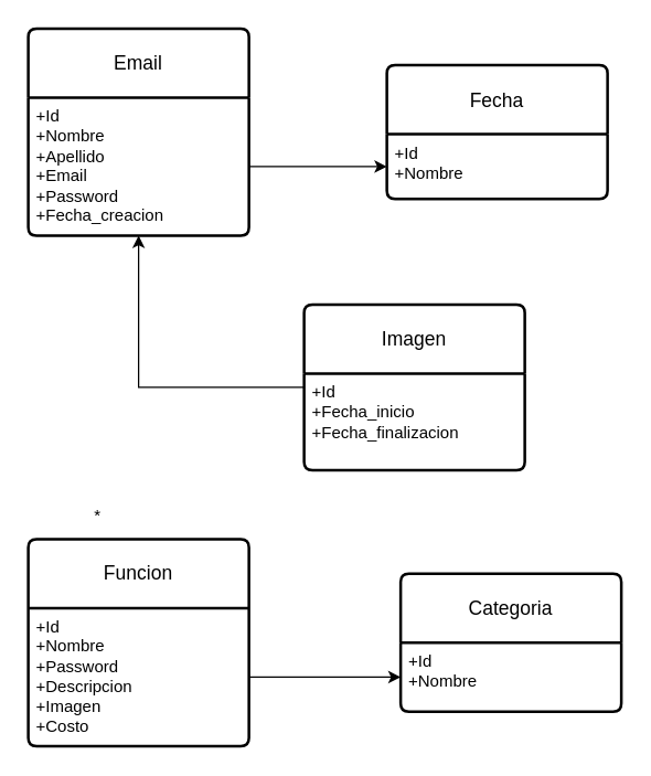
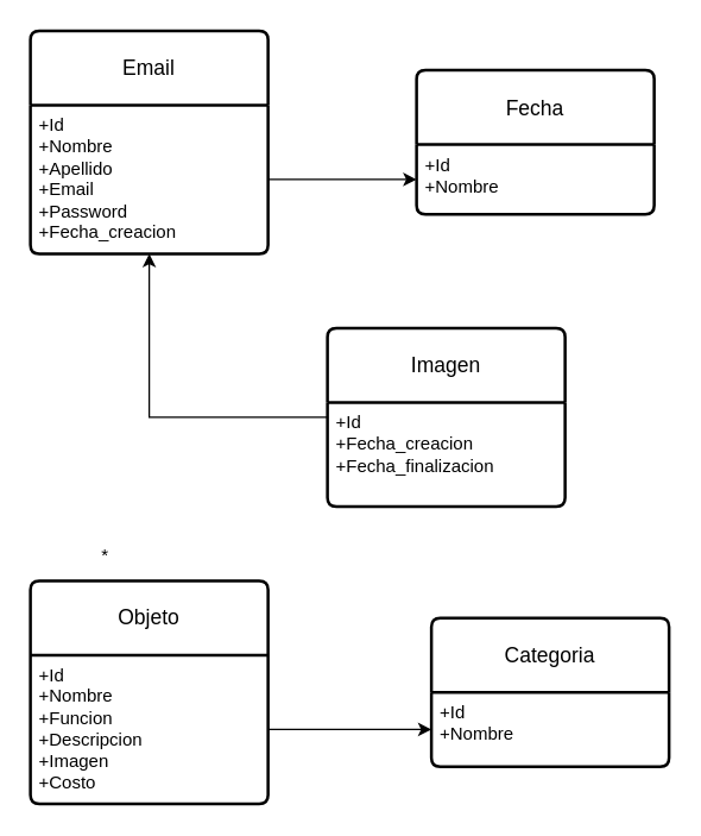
- <mxCell id="7" value="+Id&lt;br&gt;+Fecha_inicio&lt;div&gt;+Fecha_finalizacion&lt;br&gt;&lt;div&gt;&lt;br&gt;&lt;/div&gt;&lt;/div&gt;" style="align=left;strokeColor=none;fillColor=none;spacingLeft=4;fontSize=12;verticalAlign=top;resizable=0;rotatable=0;part=1;html=1;" vertex="1" parent="6"><mxGeometry y="50" width="160" height="70" as="geometry" /></mxCell>
+ <mxCell id="7" value="+Id&lt;br&gt;+Fecha_creacion&lt;div&gt;+Fecha_finalizacion&lt;br&gt;&lt;div&gt;&lt;br&gt;&lt;/div&gt;&lt;/div&gt;" style="align=left;strokeColor=none;fillColor=none;spacingLeft=4;fontSize=12;verticalAlign=top;resizable=0;rotatable=0;part=1;html=1;" vertex="1" parent="6"><mxGeometry y="50" width="160" height="70" as="geometry" /></mxCell>
- <mxCell id="8" value="Funcion" style="swimlane;childLayout=stackLayout;horizontal=1;startSize=50;horizontalStack=0;rounded=1;fontSize=14;fontStyle=0;strokeWidth=2;resizeParent=0;resizeLast=1;shadow=0;dashed=0;align=center;arcSize=4;whiteSpace=wrap;html=1;" vertex="1" parent="1"><mxGeometry x="20" y="390" width="160" height="150" as="geometry" /></mxCell>
+ <mxCell id="8" value="Objeto" style="swimlane;childLayout=stackLayout;horizontal=1;startSize=50;horizontalStack=0;rounded=1;fontSize=14;fontStyle=0;strokeWidth=2;resizeParent=0;resizeLast=1;shadow=0;dashed=0;align=center;arcSize=4;whiteSpace=wrap;html=1;" vertex="1" parent="1"><mxGeometry x="20" y="390" width="160" height="150" as="geometry" /></mxCell>
- <mxCell id="9" value="+Id&lt;br&gt;+Nombre&lt;div&gt;+Password&lt;/div&gt;&lt;div&gt;+Descripcion&lt;/div&gt;&lt;div&gt;+Imagen&lt;/div&gt;&lt;div&gt;+Costo&lt;/div&gt;" style="align=left;strokeColor=none;fillColor=none;spacingLeft=4;fontSize=12;verticalAlign=top;resizable=0;rotatable=0;part=1;html=1;" vertex="1" parent="8"><mxGeometry y="50" width="160" height="100" as="geometry" /></mxCell>
+ <mxCell id="9" value="+Id&lt;br&gt;+Nombre&lt;div&gt;+Funcion&lt;/div&gt;&lt;div&gt;+Descripcion&lt;/div&gt;&lt;div&gt;+Imagen&lt;/div&gt;&lt;div&gt;+Costo&lt;/div&gt;" style="align=left;strokeColor=none;fillColor=none;spacingLeft=4;fontSize=12;verticalAlign=top;resizable=0;rotatable=0;part=1;html=1;" vertex="1" parent="8"><mxGeometry y="50" width="160" height="100" as="geometry" /></mxCell>
